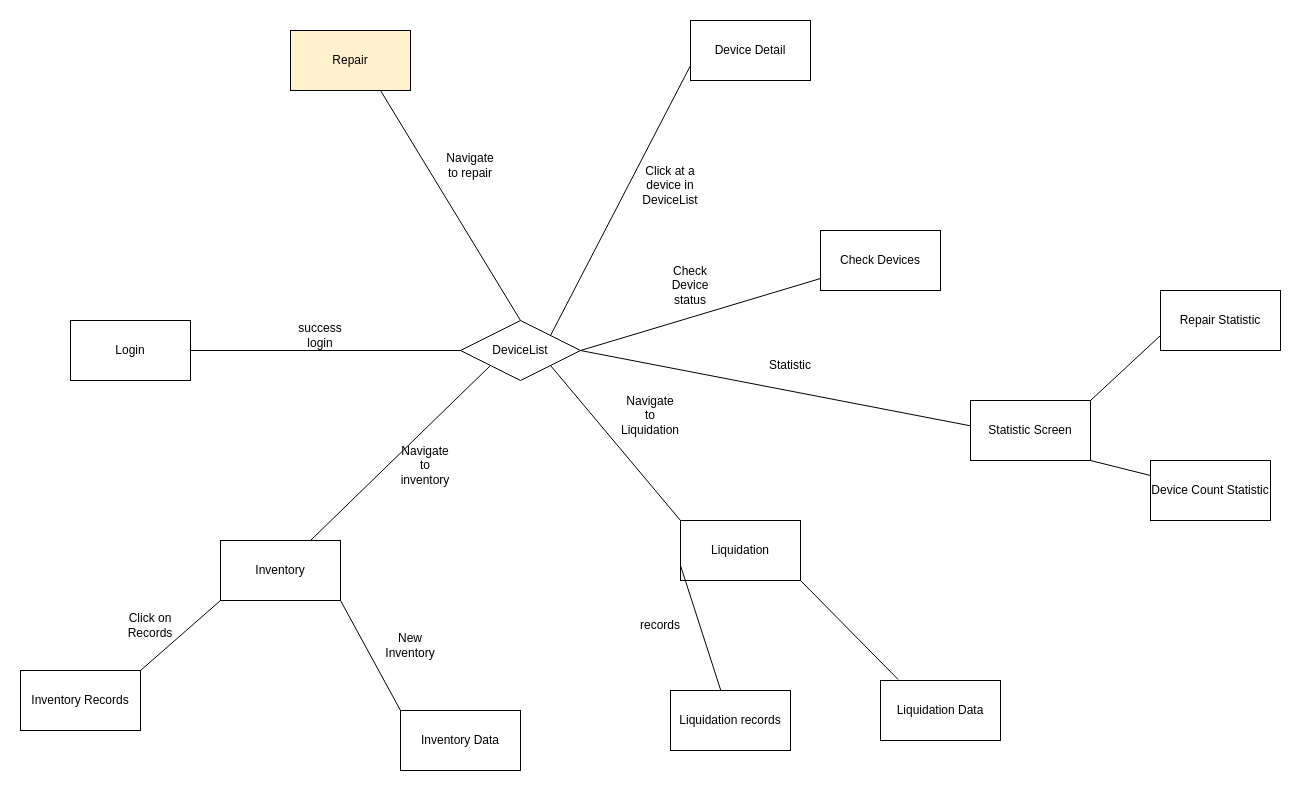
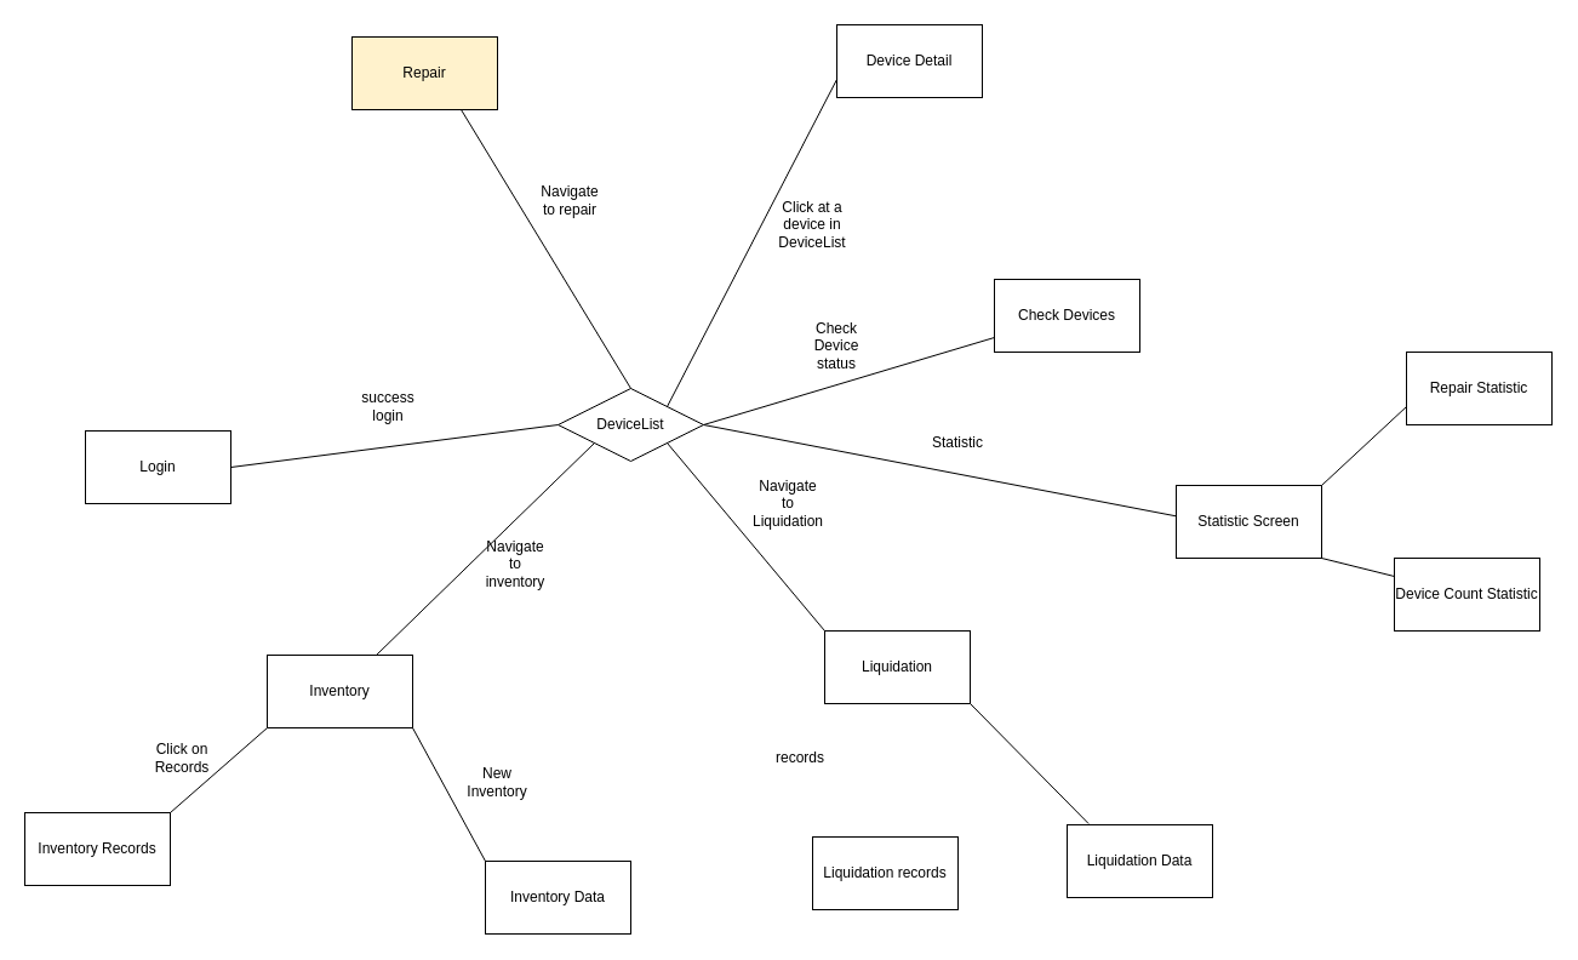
- <mxCell id="2" value="Login" style="rounded=0;whiteSpace=wrap;html=1;" vertex="1" parent="1"><mxGeometry x="70" y="320" width="120" height="60" as="geometry" /></mxCell>
+ <mxCell id="2" value="Login" style="rounded=0;whiteSpace=wrap;html=1;" vertex="1" parent="1"><mxGeometry x="70" y="355" width="120" height="60" as="geometry" /></mxCell>
- <mxCell id="27" value="" style="endArrow=none;html=1;rounded=0;entryX=0;entryY=0.75;entryDx=0;entryDy=0;" edge="1" parent="1" source="26" target="21"><mxGeometry width="50" height="50" relative="1" as="geometry"><mxPoint x="370" y="550" as="sourcePoint" /><mxPoint x="420" y="500" as="targetPoint" /></mxGeometry></mxCell>
